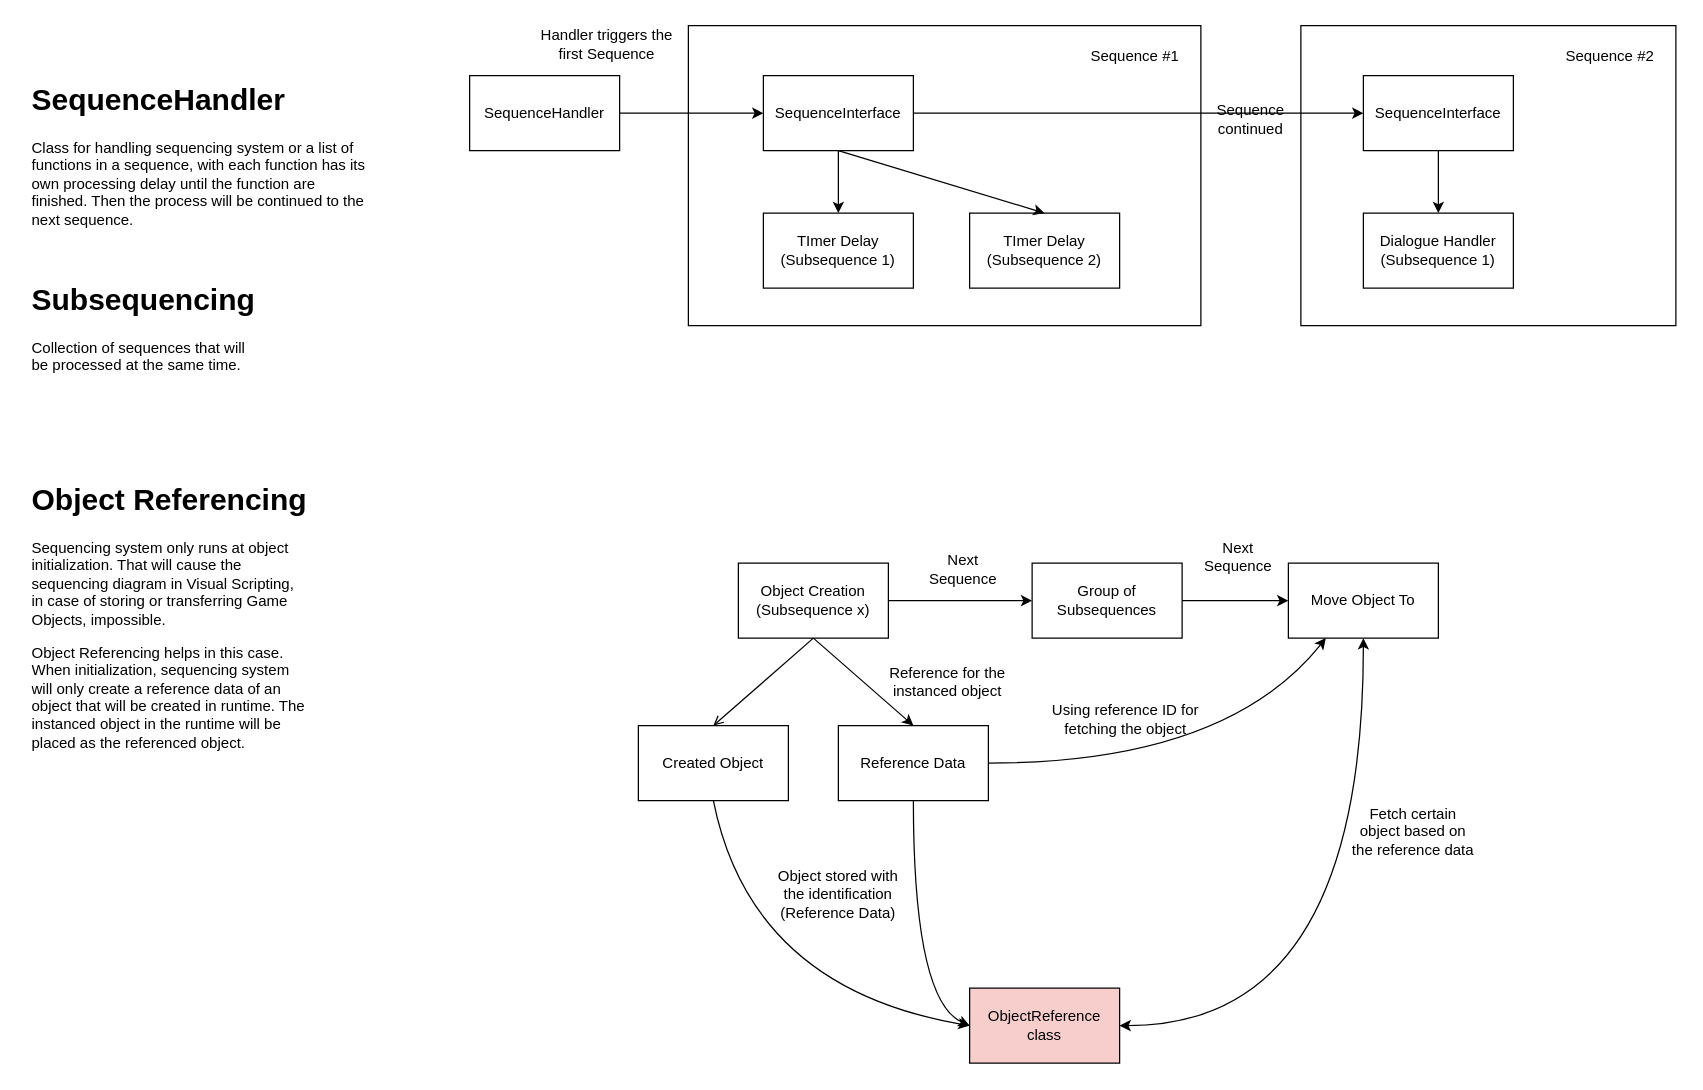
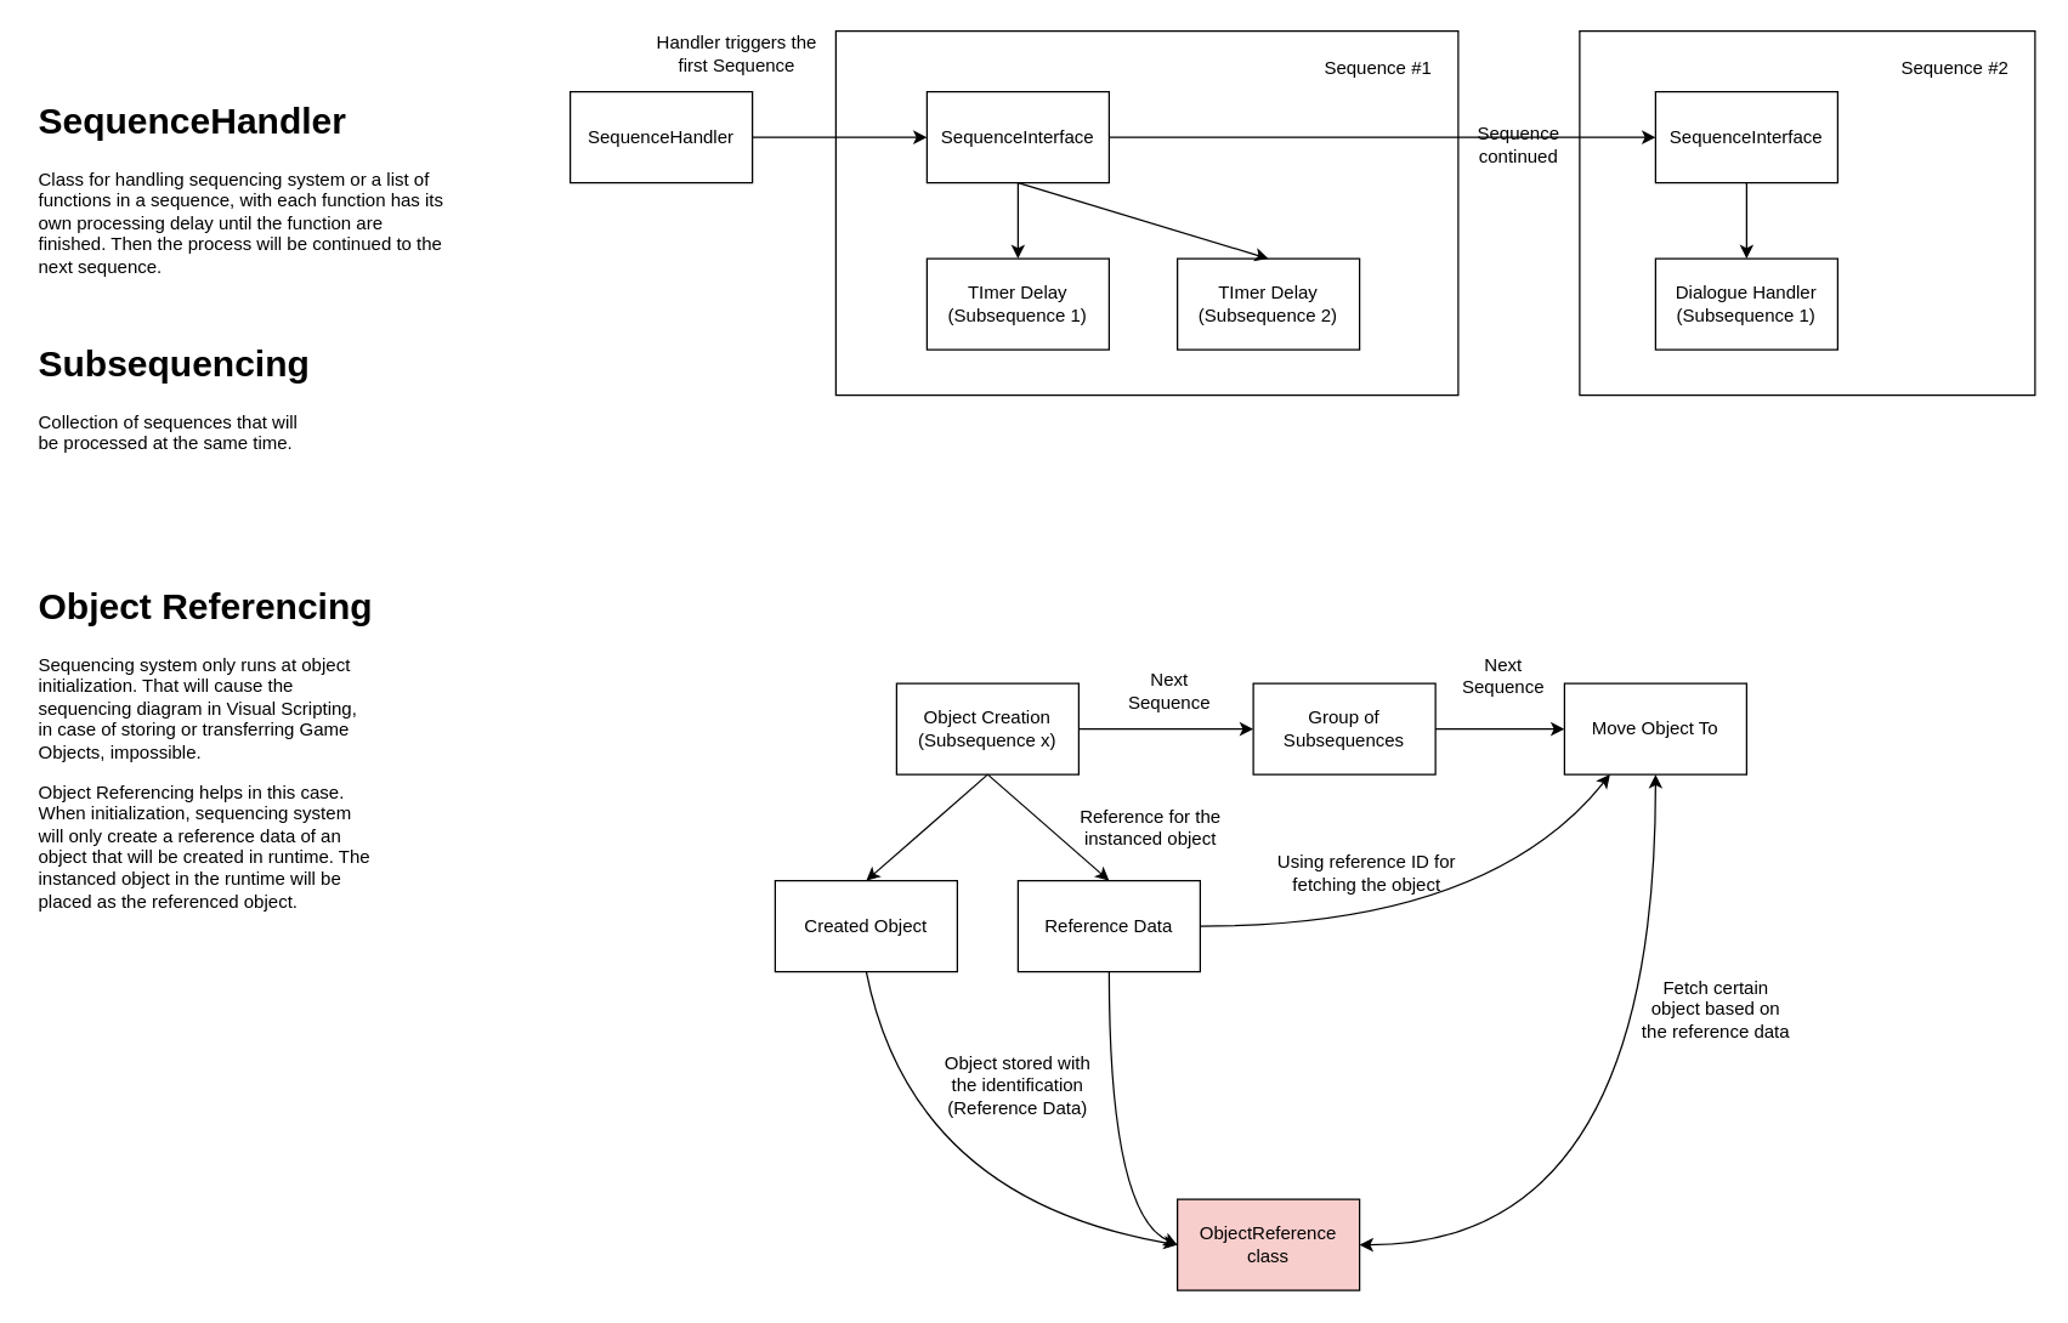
- <mxCell id="27" value="" style="endArrow=open;html=1;exitX=0.5;exitY=1;exitDx=0;exitDy=0;entryX=0.5;entryY=0;entryDx=0;entryDy=0;" parent="1" source="22" target="25" edge="1"><mxGeometry width="50" height="50" relative="1" as="geometry"><mxPoint x="700" y="540" as="sourcePoint" /><mxPoint x="750" y="490" as="targetPoint" /></mxGeometry></mxCell>
+ <mxCell id="27" value="" style="endArrow=classic;html=1;exitX=0.5;exitY=1;exitDx=0;exitDy=0;entryX=0.5;entryY=0;entryDx=0;entryDy=0;" parent="1" source="22" target="25" edge="1"><mxGeometry width="50" height="50" relative="1" as="geometry"><mxPoint x="700" y="540" as="sourcePoint" /><mxPoint x="750" y="490" as="targetPoint" /></mxGeometry></mxCell>
